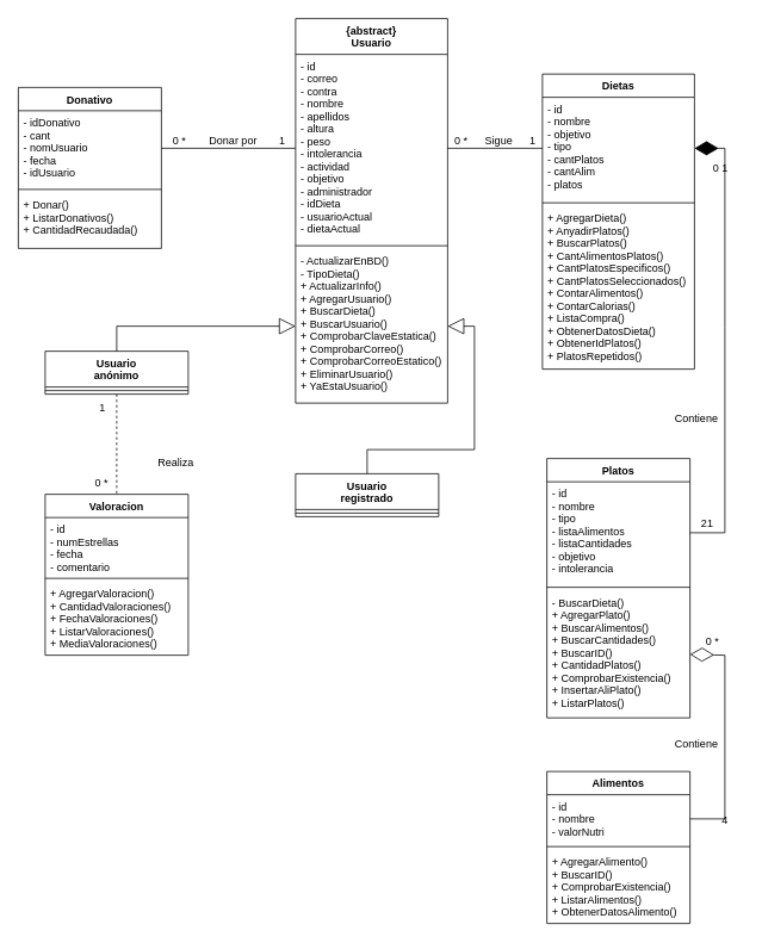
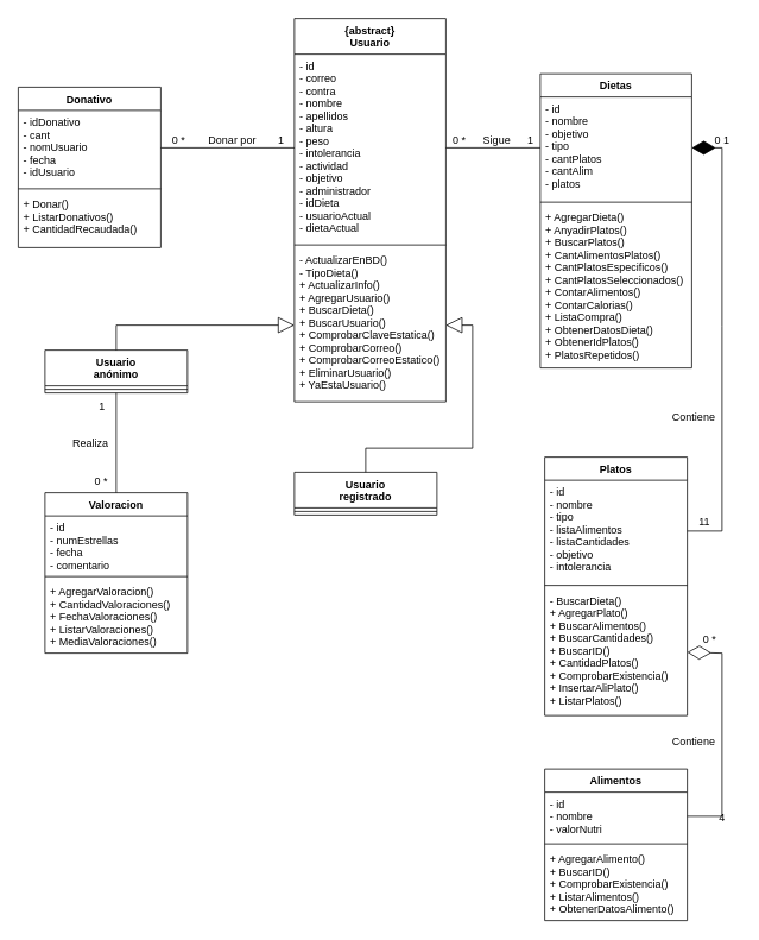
- <mxCell id="28" value="0 1" style="text;html=1;align=center;verticalAlign=middle;resizable=0;points=[];autosize=1;strokeColor=none;fillColor=none;fontSize=12;" parent="1" vertex="1"><mxGeometry x="785" y="172" width="40" height="30" as="geometry" /></mxCell>
+ <mxCell id="28" value="0 1" style="text;html=1;align=center;verticalAlign=middle;resizable=0;points=[];autosize=1;strokeColor=none;fillColor=none;fontSize=12;" parent="1" vertex="1"><mxGeometry x="790" y="142" width="40" height="30" as="geometry" /></mxCell>
- <mxCell id="48" value="" style="endArrow=none;html=1;rounded=0;entryX=0.5;entryY=0;entryDx=0;entryDy=0;exitX=0.5;exitY=1;exitDx=0;exitDy=0;dashed=1;" edge="1" parent="1" source="44" target="33"><mxGeometry width="50" height="50" relative="1" as="geometry"><mxPoint x="190" y="175" as="sourcePoint" /><mxPoint x="340" y="175" as="targetPoint" /></mxGeometry></mxCell>
+ <mxCell id="48" value="" style="endArrow=none;html=1;rounded=0;entryX=0.5;entryY=0;entryDx=0;entryDy=0;exitX=0.5;exitY=1;exitDx=0;exitDy=0;" edge="1" parent="1" source="44" target="33"><mxGeometry width="50" height="50" relative="1" as="geometry"><mxPoint x="190" y="175" as="sourcePoint" /><mxPoint x="340" y="175" as="targetPoint" /></mxGeometry></mxCell>
- <mxCell id="49" value="Realiza" style="text;html=1;align=center;verticalAlign=middle;resizable=0;points=[];autosize=1;strokeColor=none;fillColor=none;" vertex="1" parent="1"><mxGeometry x="166" y="502" width="60" height="30" as="geometry" /></mxCell>
+ <mxCell id="49" value="Realiza" style="text;html=1;align=center;verticalAlign=middle;resizable=0;points=[];autosize=1;strokeColor=none;fillColor=none;" vertex="1" parent="1"><mxGeometry x="71" y="482" width="60" height="30" as="geometry" /></mxCell>
- <mxCell id="27" value="21" style="text;html=1;align=center;verticalAlign=middle;resizable=0;points=[];autosize=1;strokeColor=none;fillColor=none;fontSize=12;" parent="1" vertex="1"><mxGeometry x="770" y="570" width="40" height="30" as="geometry" /></mxCell>
+ <mxCell id="27" value="11" style="text;html=1;align=center;verticalAlign=middle;resizable=0;points=[];autosize=1;strokeColor=none;fillColor=none;fontSize=12;" parent="1" vertex="1"><mxGeometry x="770" y="570" width="40" height="30" as="geometry" /></mxCell>
